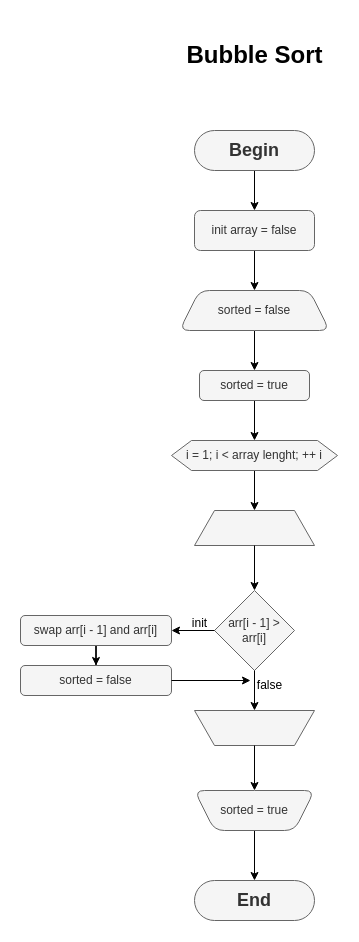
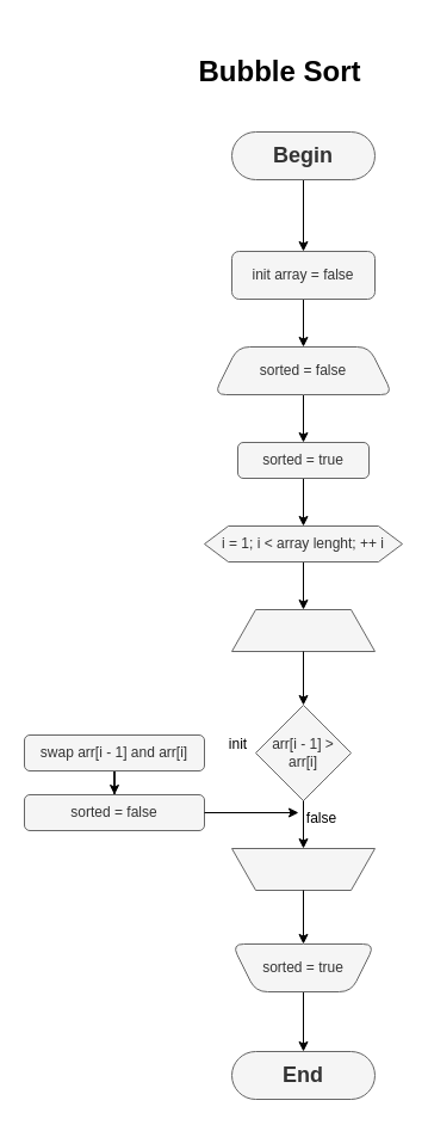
- <mxCell id="4" value="&lt;h1&gt;Bubble Sort&lt;/h1&gt;" style="text;html=1;align=center;verticalAlign=middle;resizable=0;points=[];autosize=1;strokeColor=none;fillColor=none;" vertex="1" parent="1"><mxGeometry x="174" y="20" width="160" height="70" as="geometry" /></mxCell>
+ <mxCell id="4" value="&lt;h1&gt;Bubble Sort&lt;/h1&gt;" style="text;html=1;align=center;verticalAlign=middle;resizable=0;points=[];autosize=1;strokeColor=none;fillColor=none;" vertex="1" parent="1"><mxGeometry x="154" y="25" width="160" height="70" as="geometry" /></mxCell>
- <mxCell id="3" value="&lt;h2&gt;Begin&lt;/h2&gt;" style="rounded=1;whiteSpace=wrap;html=1;fillColor=#f5f5f5;strokeColor=#666666;fontColor=#333333;arcSize=50;" vertex="1" parent="1"><mxGeometry x="194" y="130" width="120" height="40" as="geometry" /></mxCell>
+ <mxCell id="3" value="&lt;h2&gt;Begin&lt;/h2&gt;" style="rounded=1;whiteSpace=wrap;html=1;fillColor=#f5f5f5;strokeColor=#666666;fontColor=#333333;arcSize=50;" vertex="1" parent="1"><mxGeometry x="194" y="110" width="120" height="40" as="geometry" /></mxCell>
- <mxCell id="19" value="" style="endArrow=classic;html=1;rounded=0;entryX=1;entryY=0.5;entryDx=0;entryDy=0;exitX=0;exitY=0.5;exitDx=0;exitDy=0;" edge="1" parent="1" source="15" target="18"><mxGeometry width="50" height="50" relative="1" as="geometry"><mxPoint x="200" y="650" as="sourcePoint" /><mxPoint x="250" y="600" as="targetPoint" /></mxGeometry></mxCell>
